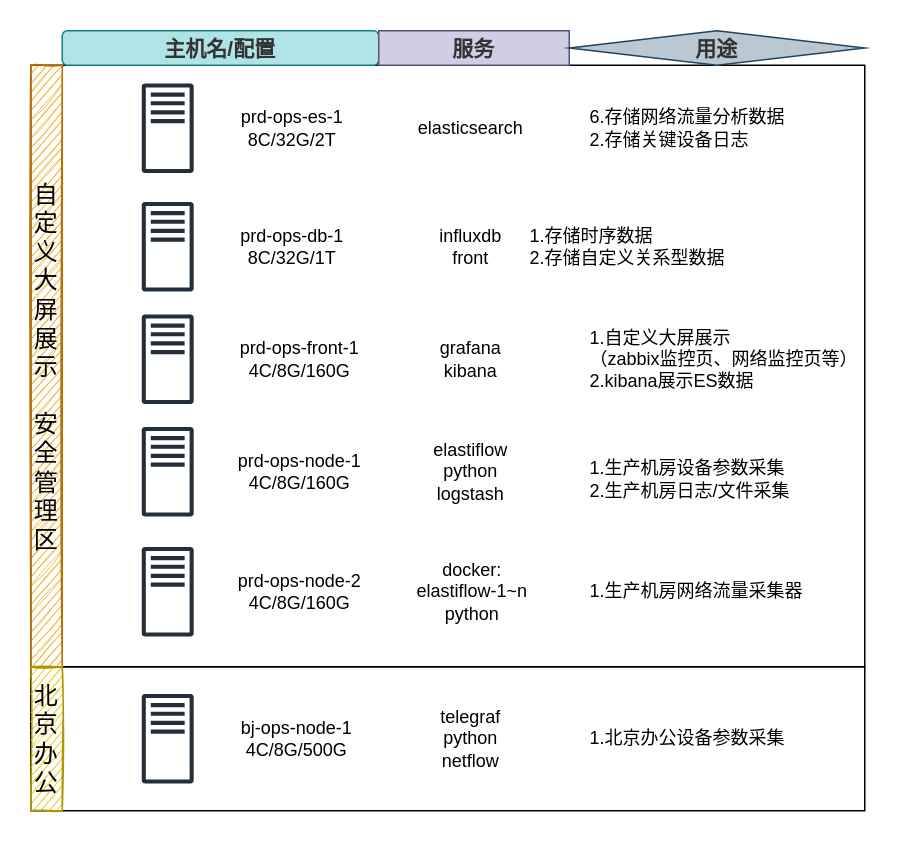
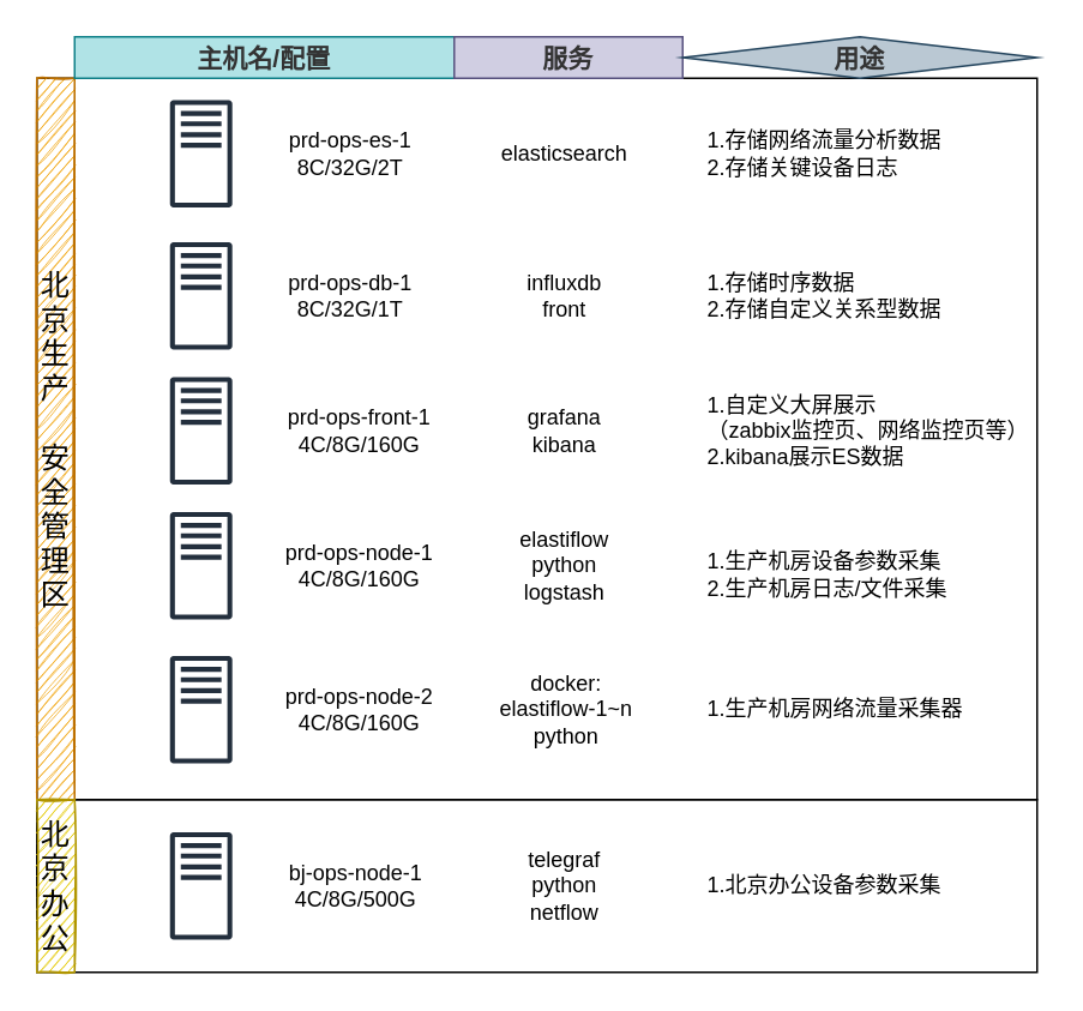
- <mxCell id="30" value="&lt;span style=&quot;color: rgb(51 , 51 , 51)&quot;&gt;主机名/配置&lt;/span&gt;" style="whiteSpace=wrap;html=1;shadow=0;glass=0;labelBackgroundColor=none;labelBorderColor=none;sketch=0;fontSize=14;fillColor=#b0e3e6;strokeColor=#0e8088;fontStyle=1;rounded=1;" parent="1" vertex="1"><mxGeometry x="41" y="20" width="211" height="23" as="geometry" /></mxCell>
+ <mxCell id="30" value="&lt;span style=&quot;color: rgb(51 , 51 , 51)&quot;&gt;主机名/配置&lt;/span&gt;" style="rounded=0;whiteSpace=wrap;html=1;shadow=0;glass=0;labelBackgroundColor=none;labelBorderColor=none;sketch=0;fontSize=14;fillColor=#b0e3e6;strokeColor=#0e8088;fontStyle=1" parent="1" vertex="1"><mxGeometry x="41" y="20" width="211" height="23" as="geometry" /></mxCell>
- <mxCell id="19" value="6.存储网络流量分析数据&lt;br&gt;&lt;div&gt;&lt;span&gt;2.存储关键设备日志&lt;/span&gt;&lt;/div&gt;" style="text;html=1;align=left;verticalAlign=middle;resizable=0;points=[];autosize=1;strokeColor=none;fillColor=none;rounded=0;glass=0;shadow=0;sketch=0;" parent="1" vertex="1"><mxGeometry x="390.62" y="69" width="140" height="32" as="geometry" /></mxCell>
+ <mxCell id="19" value="1.存储网络流量分析数据&lt;br&gt;&lt;div&gt;&lt;span&gt;2.存储关键设备日志&lt;/span&gt;&lt;/div&gt;" style="text;html=1;align=left;verticalAlign=middle;resizable=0;points=[];autosize=1;strokeColor=none;fillColor=none;rounded=0;glass=0;shadow=0;sketch=0;" parent="1" vertex="1"><mxGeometry x="390.62" y="69" width="140" height="32" as="geometry" /></mxCell>
- <mxCell id="20" value="1.存储时序数据&lt;br&gt;2.存储自定义关系型数据" style="text;html=1;align=left;verticalAlign=middle;resizable=0;points=[];autosize=1;strokeColor=none;fillColor=none;" parent="1" vertex="1"><mxGeometry x="350.62" y="149" width="150" height="30" as="geometry" /></mxCell>
+ <mxCell id="20" value="1.存储时序数据&lt;br&gt;2.存储自定义关系型数据" style="text;html=1;align=left;verticalAlign=middle;resizable=0;points=[];autosize=1;strokeColor=none;fillColor=none;" parent="1" vertex="1"><mxGeometry x="390.62" y="149" width="150" height="30" as="geometry" /></mxCell>
- <mxCell id="28" value="自定义大屏展示&lt;br&gt;&lt;br&gt;安全管理区" style="text;html=1;strokeColor=#BD7000;fillColor=#f0a30a;align=center;verticalAlign=middle;whiteSpace=wrap;rounded=0;horizontal=1;fontSize=16;fontColor=#000000;sketch=1;" parent="1" vertex="1"><mxGeometry x="20" y="43" width="21" height="401" as="geometry" /></mxCell>
+ <mxCell id="28" value="北京生产&lt;br&gt;&lt;br&gt;安全管理区" style="text;html=1;strokeColor=#BD7000;fillColor=#f0a30a;align=center;verticalAlign=middle;whiteSpace=wrap;rounded=0;horizontal=1;fontSize=16;fontColor=#000000;sketch=1;" parent="1" vertex="1"><mxGeometry x="20" y="43" width="21" height="401" as="geometry" /></mxCell>
